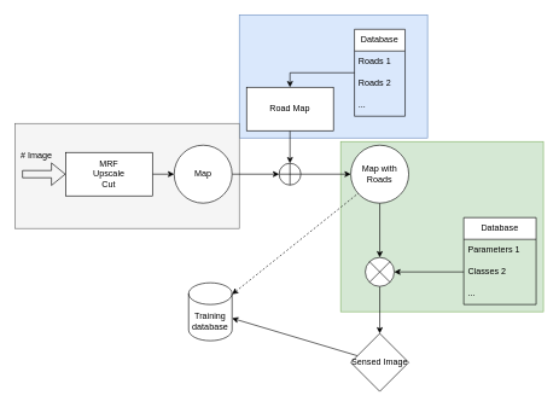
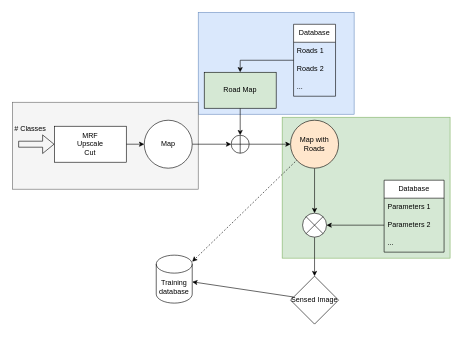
- <mxCell id="12" value="Road Map" style="whiteSpace=wrap;html=1;rounded=0;" vertex="1" parent="1"><mxGeometry x="340" y="120" width="120" height="60" as="geometry" /></mxCell>
+ <mxCell id="12" value="Road Map" style="whiteSpace=wrap;html=1;rounded=0;fillColor=#d5e8d4;" vertex="1" parent="1"><mxGeometry x="340" y="120" width="120" height="60" as="geometry" /></mxCell>
- <mxCell id="8" value="# Image" style="text;html=1;align=center;verticalAlign=middle;whiteSpace=wrap;rounded=0;" vertex="1" parent="1"><mxGeometry x="20" y="200" width="60" height="30" as="geometry" /></mxCell>
+ <mxCell id="8" value="# Classes" style="text;html=1;align=center;verticalAlign=middle;whiteSpace=wrap;rounded=0;" vertex="1" parent="1"><mxGeometry x="20" y="200" width="60" height="30" as="geometry" /></mxCell>
- <mxCell id="32" value="Map with Roads" style="ellipse;whiteSpace=wrap;html=1;rounded=0;" vertex="1" parent="1"><mxGeometry x="484" y="200" width="80" height="80" as="geometry" /></mxCell>
+ <mxCell id="32" value="Map with Roads" style="ellipse;whiteSpace=wrap;html=1;rounded=0;fillColor=#ffe6cc;" vertex="1" parent="1"><mxGeometry x="484" y="200" width="80" height="80" as="geometry" /></mxCell>
- <mxCell id="23" value="Classes 2" style="text;strokeColor=none;fillColor=none;align=left;verticalAlign=middle;spacingLeft=4;spacingRight=4;overflow=hidden;points=[[0,0.5],[1,0.5]];portConstraint=eastwest;rotatable=0;whiteSpace=wrap;html=1;" vertex="1" parent="21"><mxGeometry y="60" width="100" height="30" as="geometry" /></mxCell>
+ <mxCell id="23" value="Parameters 2" style="text;strokeColor=none;fillColor=none;align=left;verticalAlign=middle;spacingLeft=4;spacingRight=4;overflow=hidden;points=[[0,0.5],[1,0.5]];portConstraint=eastwest;rotatable=0;whiteSpace=wrap;html=1;" vertex="1" parent="21"><mxGeometry y="60" width="100" height="30" as="geometry" /></mxCell>
- <mxCell id="31" value="Training database" style="shape=cylinder3;whiteSpace=wrap;html=1;boundedLbl=1;backgroundOutline=1;size=15;" vertex="1" parent="1"><mxGeometry x="260" y="390" width="60" height="80" as="geometry" /></mxCell>
+ <mxCell id="31" value="Training database" style="shape=cylinder3;whiteSpace=wrap;html=1;boundedLbl=1;backgroundOutline=1;size=15;" vertex="1" parent="1"><mxGeometry x="260" y="425" width="60" height="80" as="geometry" /></mxCell>
